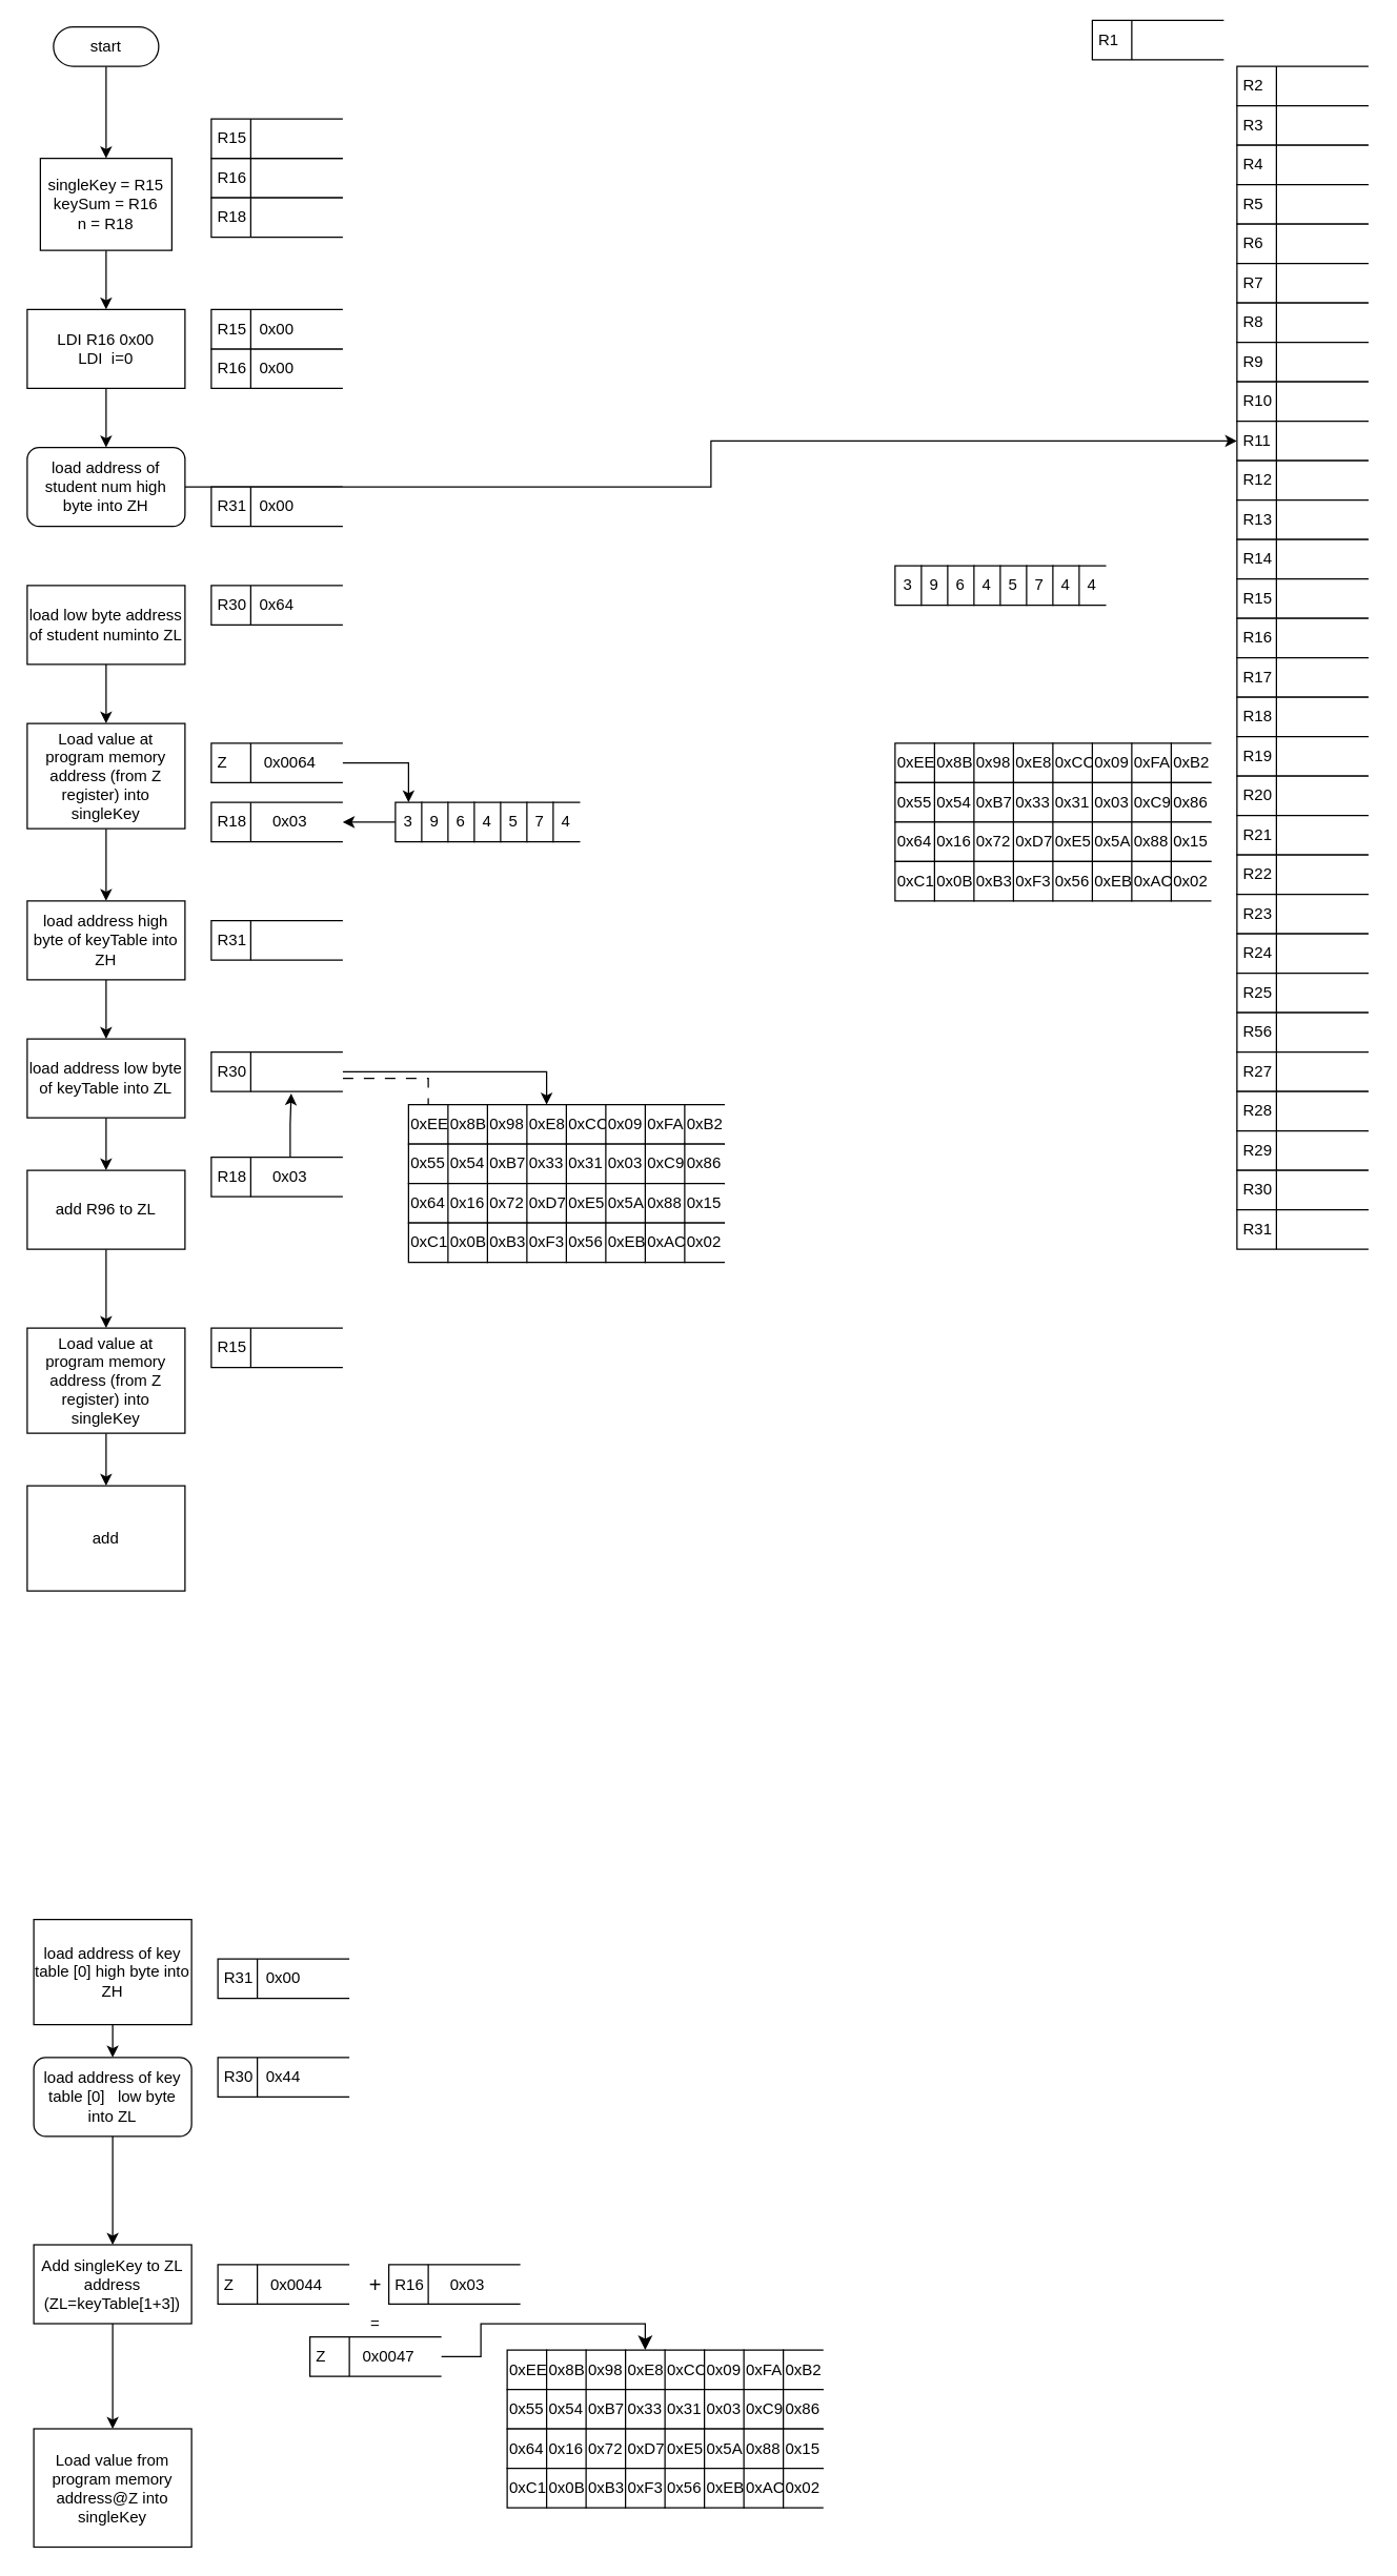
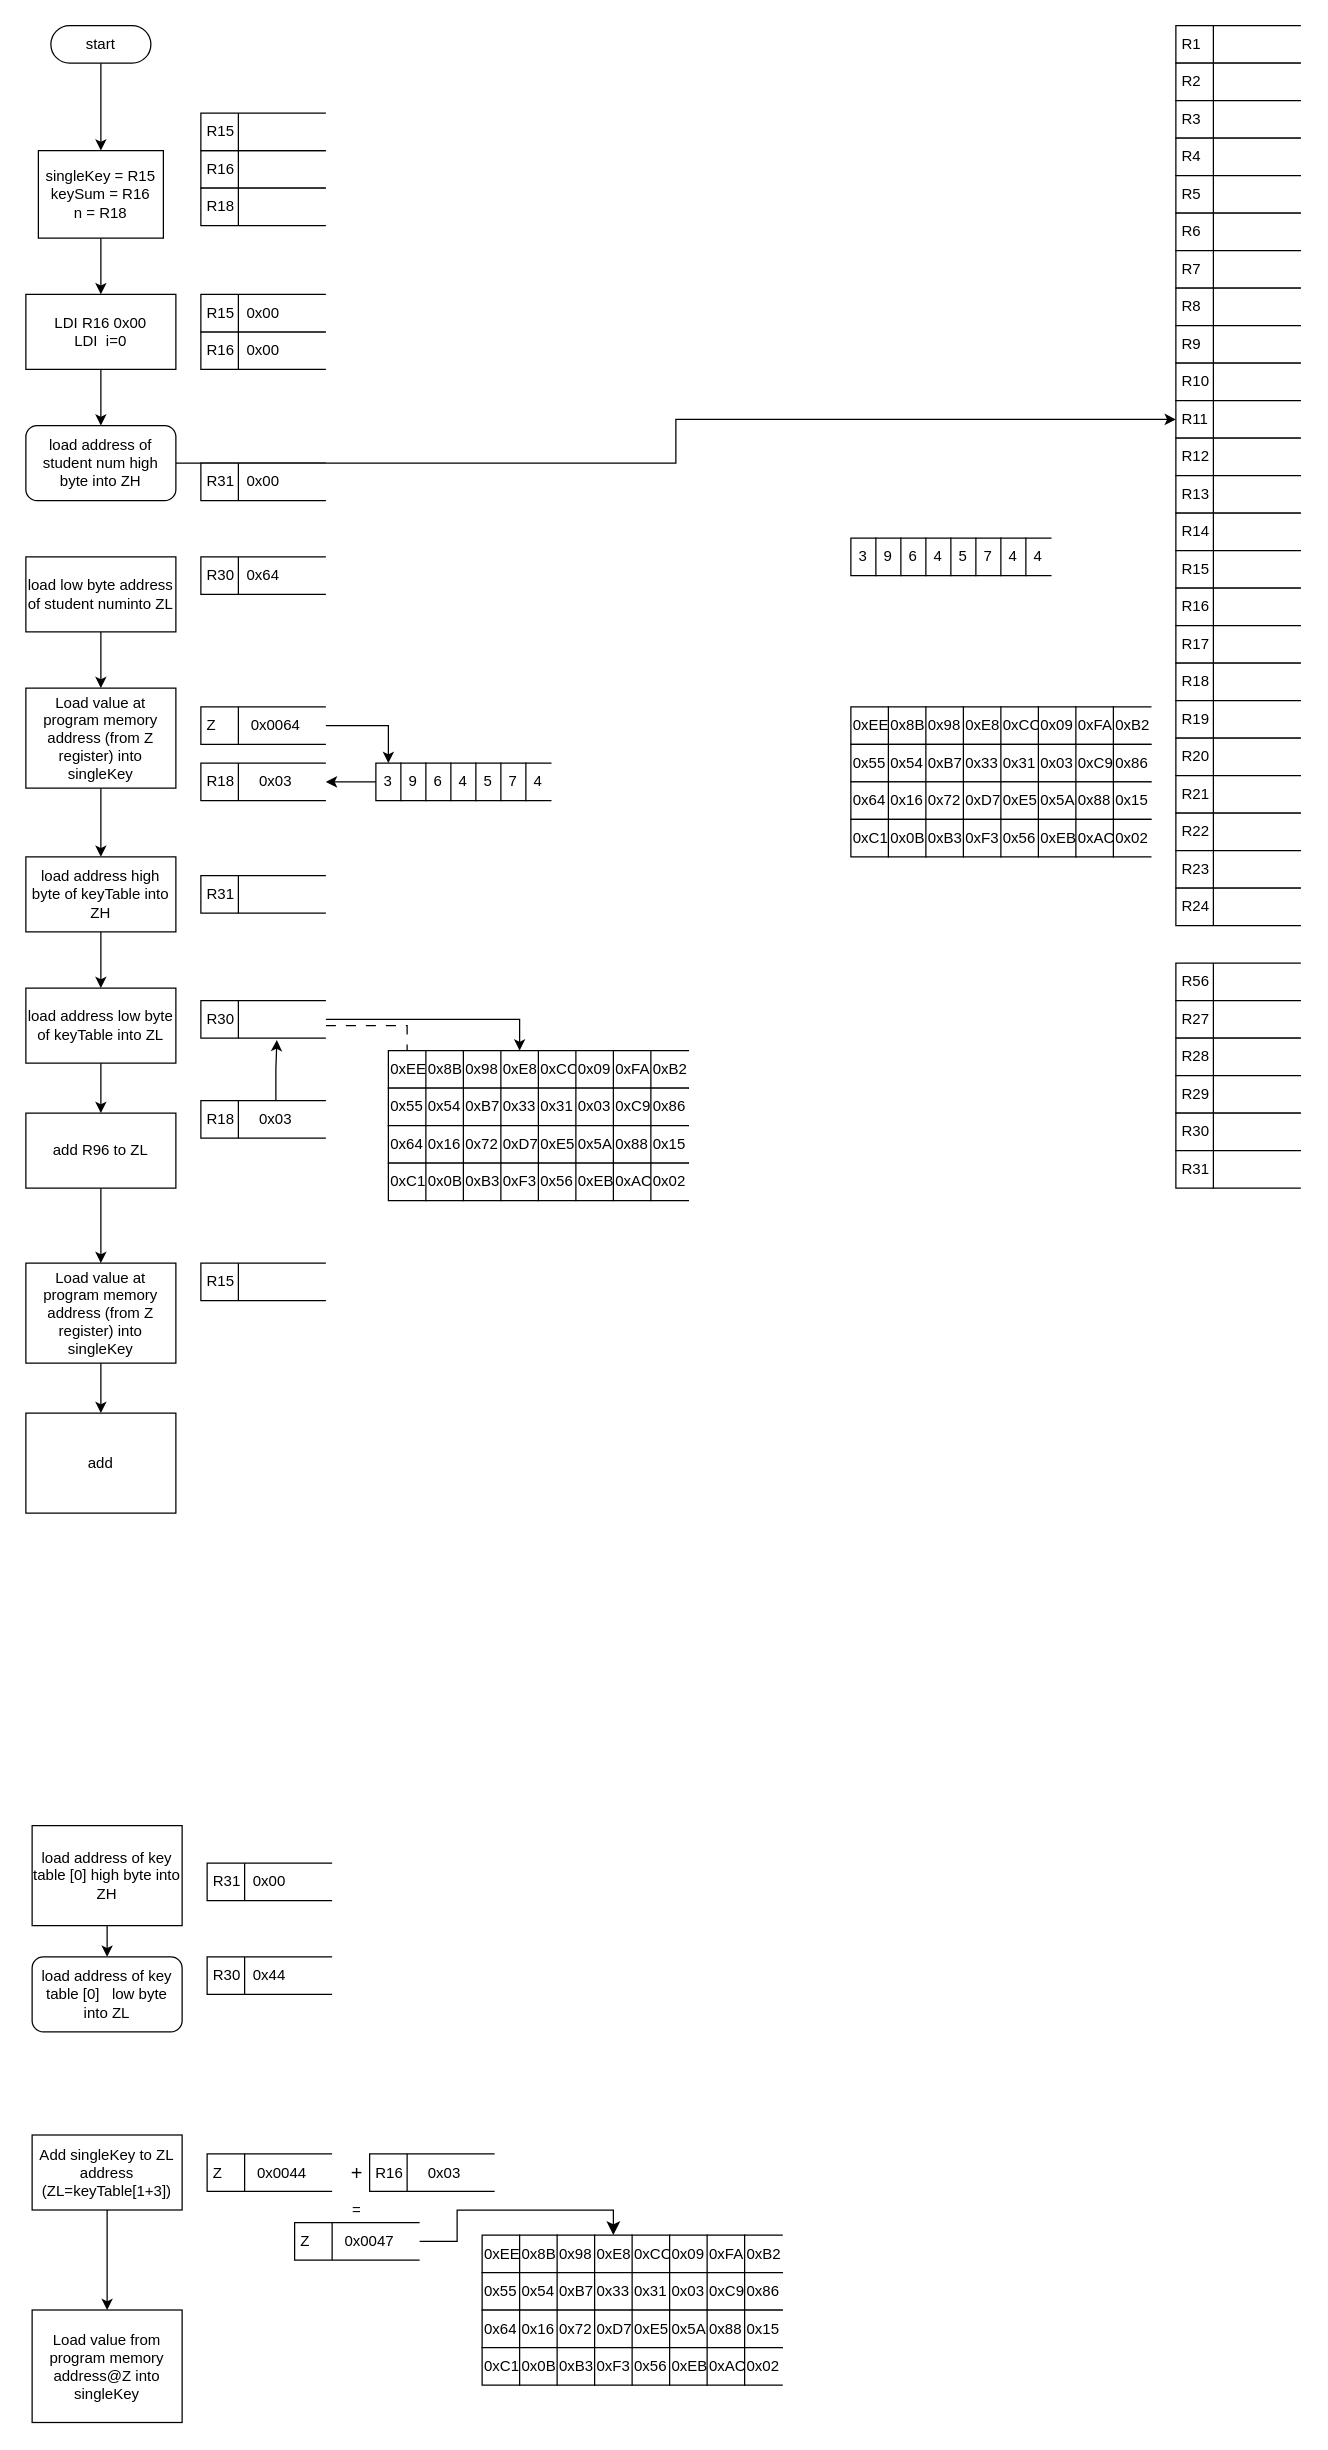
- <mxCell id="6" value="&lt;div&gt;R1&lt;span style=&quot;white-space: pre;&quot;&gt;&#09;&lt;/span&gt;&lt;/div&gt;" style="html=1;dashed=0;whiteSpace=wrap;shape=mxgraph.dfd.dataStoreID;align=left;spacingLeft=3;points=[[0,0],[0.5,0],[1,0],[0,0.5],[1,0.5],[0,1],[0.5,1],[1,1]];" parent="1" vertex="1"><mxGeometry x="830" y="15" width="100" height="30" as="geometry" /></mxCell>
+ <mxCell id="6" value="&lt;div&gt;R1&lt;span style=&quot;white-space: pre;&quot;&gt;&#09;&lt;/span&gt;&lt;/div&gt;" style="html=1;dashed=0;whiteSpace=wrap;shape=mxgraph.dfd.dataStoreID;align=left;spacingLeft=3;points=[[0,0],[0.5,0],[1,0],[0,0.5],[1,0.5],[0,1],[0.5,1],[1,1]];" parent="1" vertex="1"><mxGeometry x="940" y="20" width="100" height="30" as="geometry" /></mxCell>
- <mxCell id="30" value="R25" style="html=1;dashed=0;whiteSpace=wrap;shape=mxgraph.dfd.dataStoreID;align=left;spacingLeft=3;points=[[0,0],[0.5,0],[1,0],[0,0.5],[1,0.5],[0,1],[0.5,1],[1,1]];" parent="1" vertex="1"><mxGeometry x="940" y="740" width="100" height="30" as="geometry" /></mxCell>
- <mxCell id="113" style="edgeStyle=orthogonalEdgeStyle;rounded=0;orthogonalLoop=1;jettySize=auto;html=1;entryX=0.5;entryY=0;entryDx=0;entryDy=0;" parent="1" source="114" target="118" edge="1"><mxGeometry relative="1" as="geometry" /></mxCell>
